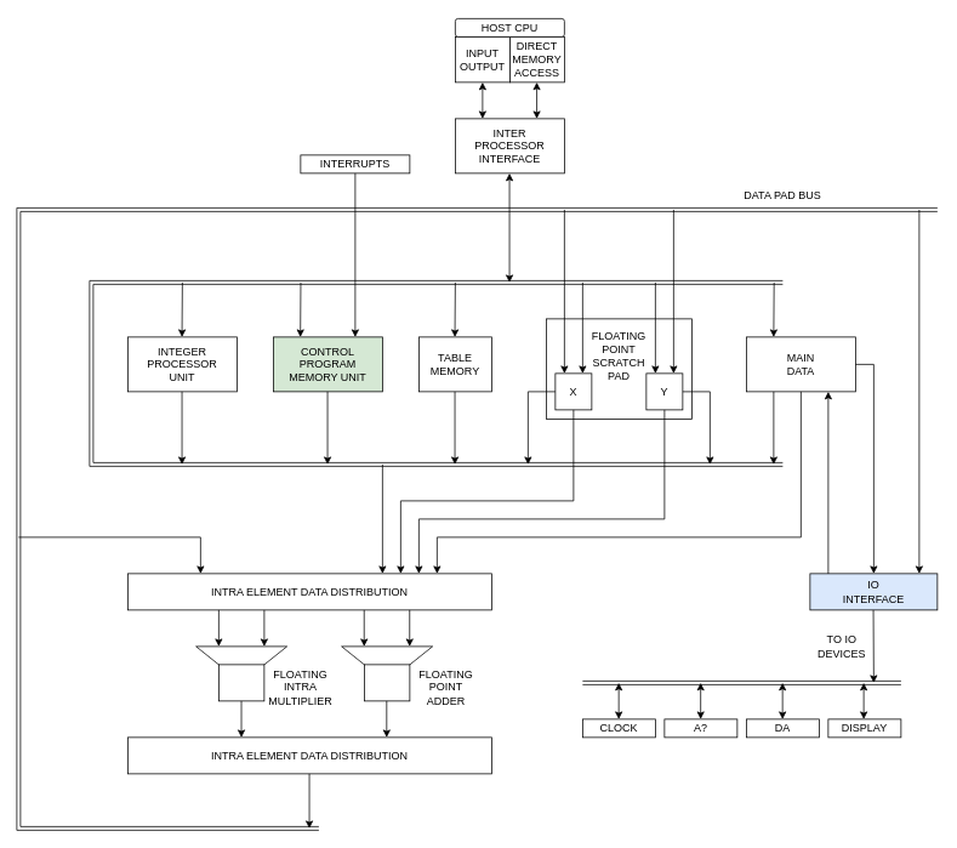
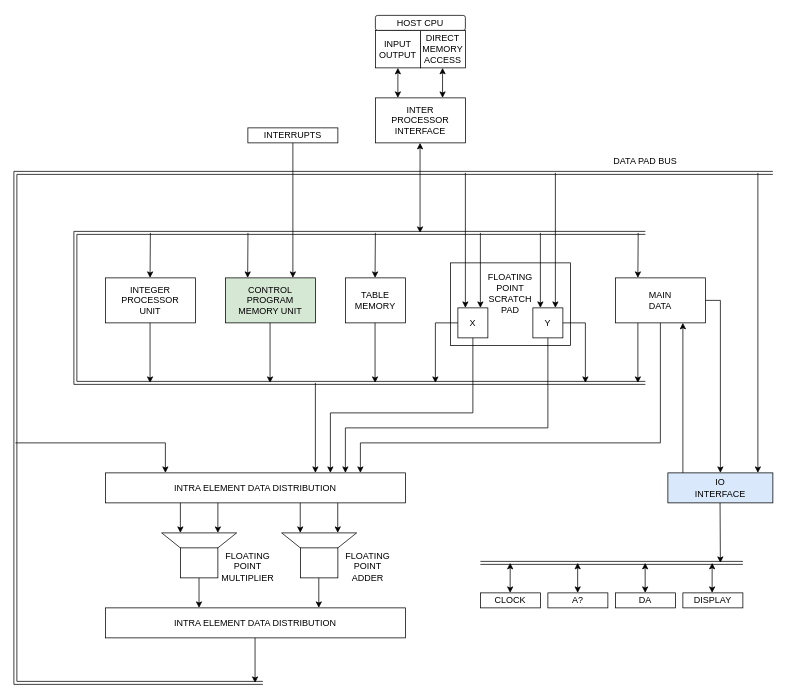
- <mxCell id="53" value="TO IO&lt;div&gt;DEVICES&lt;/div&gt;" style="text;html=1;align=center;verticalAlign=middle;whiteSpace=wrap;rounded=0;" vertex="1" parent="1"><mxGeometry x="890" y="690" width="70" height="40" as="geometry" /></mxCell>
- <mxCell id="10" value="FLOATING&lt;div&gt;INTRA&lt;/div&gt;&lt;div&gt;MULTIPLIER&lt;/div&gt;" style="text;html=1;align=center;verticalAlign=middle;whiteSpace=wrap;rounded=0;" vertex="1" parent="1"><mxGeometry x="290" y="730" width="80" height="50" as="geometry" /></mxCell>
+ <mxCell id="10" value="FLOATING&lt;div&gt;POINT&lt;/div&gt;&lt;div&gt;MULTIPLIER&lt;/div&gt;" style="text;html=1;align=center;verticalAlign=middle;whiteSpace=wrap;rounded=0;" vertex="1" parent="1"><mxGeometry x="290" y="730" width="80" height="50" as="geometry" /></mxCell>
